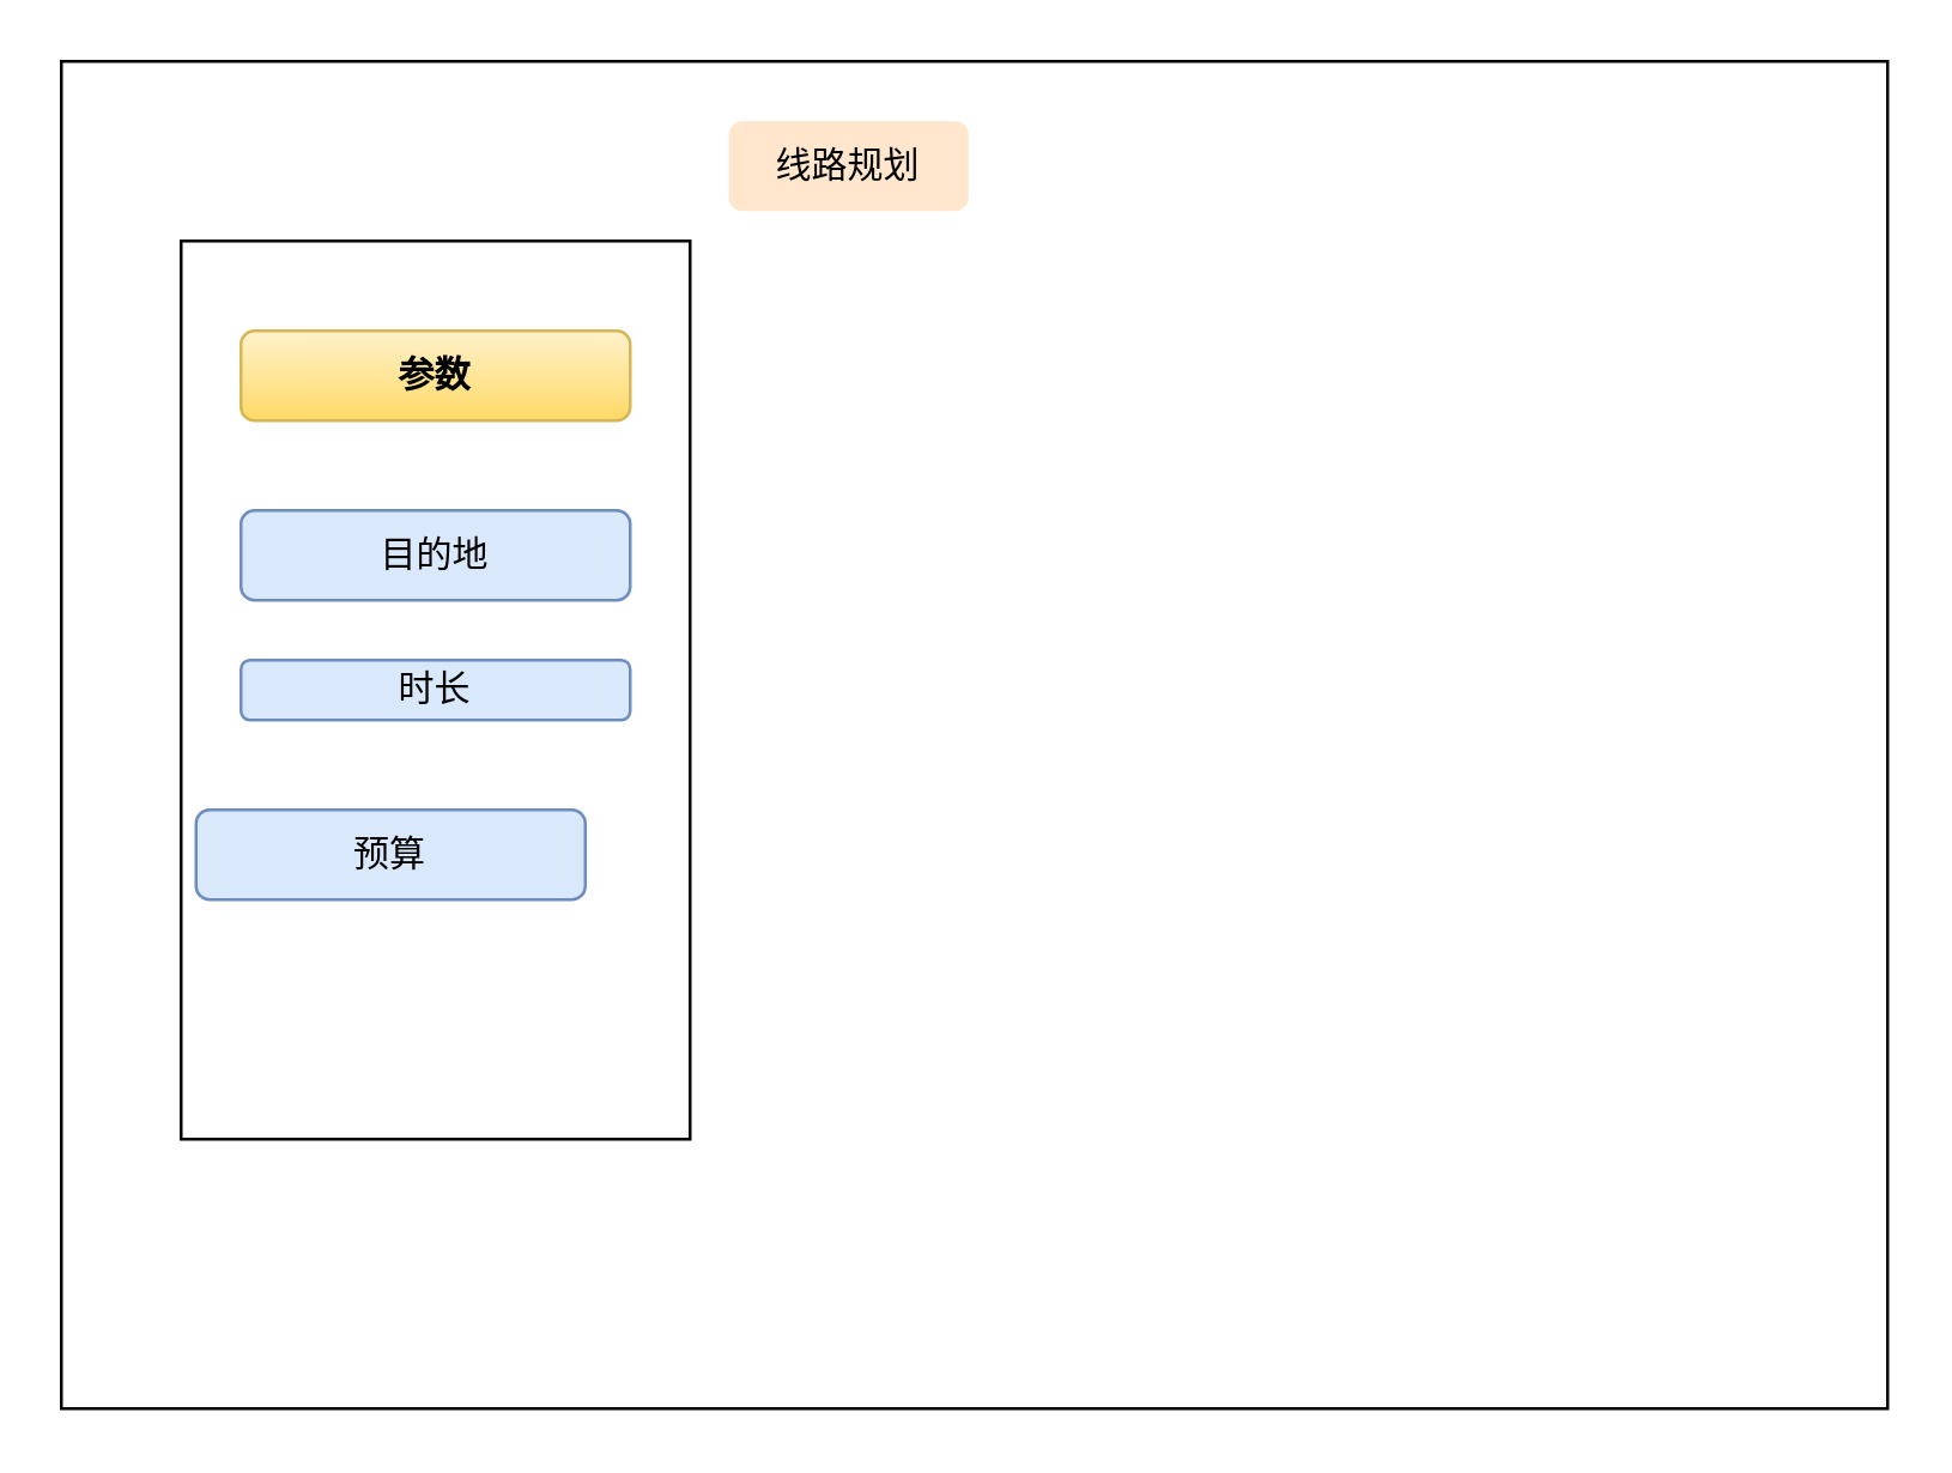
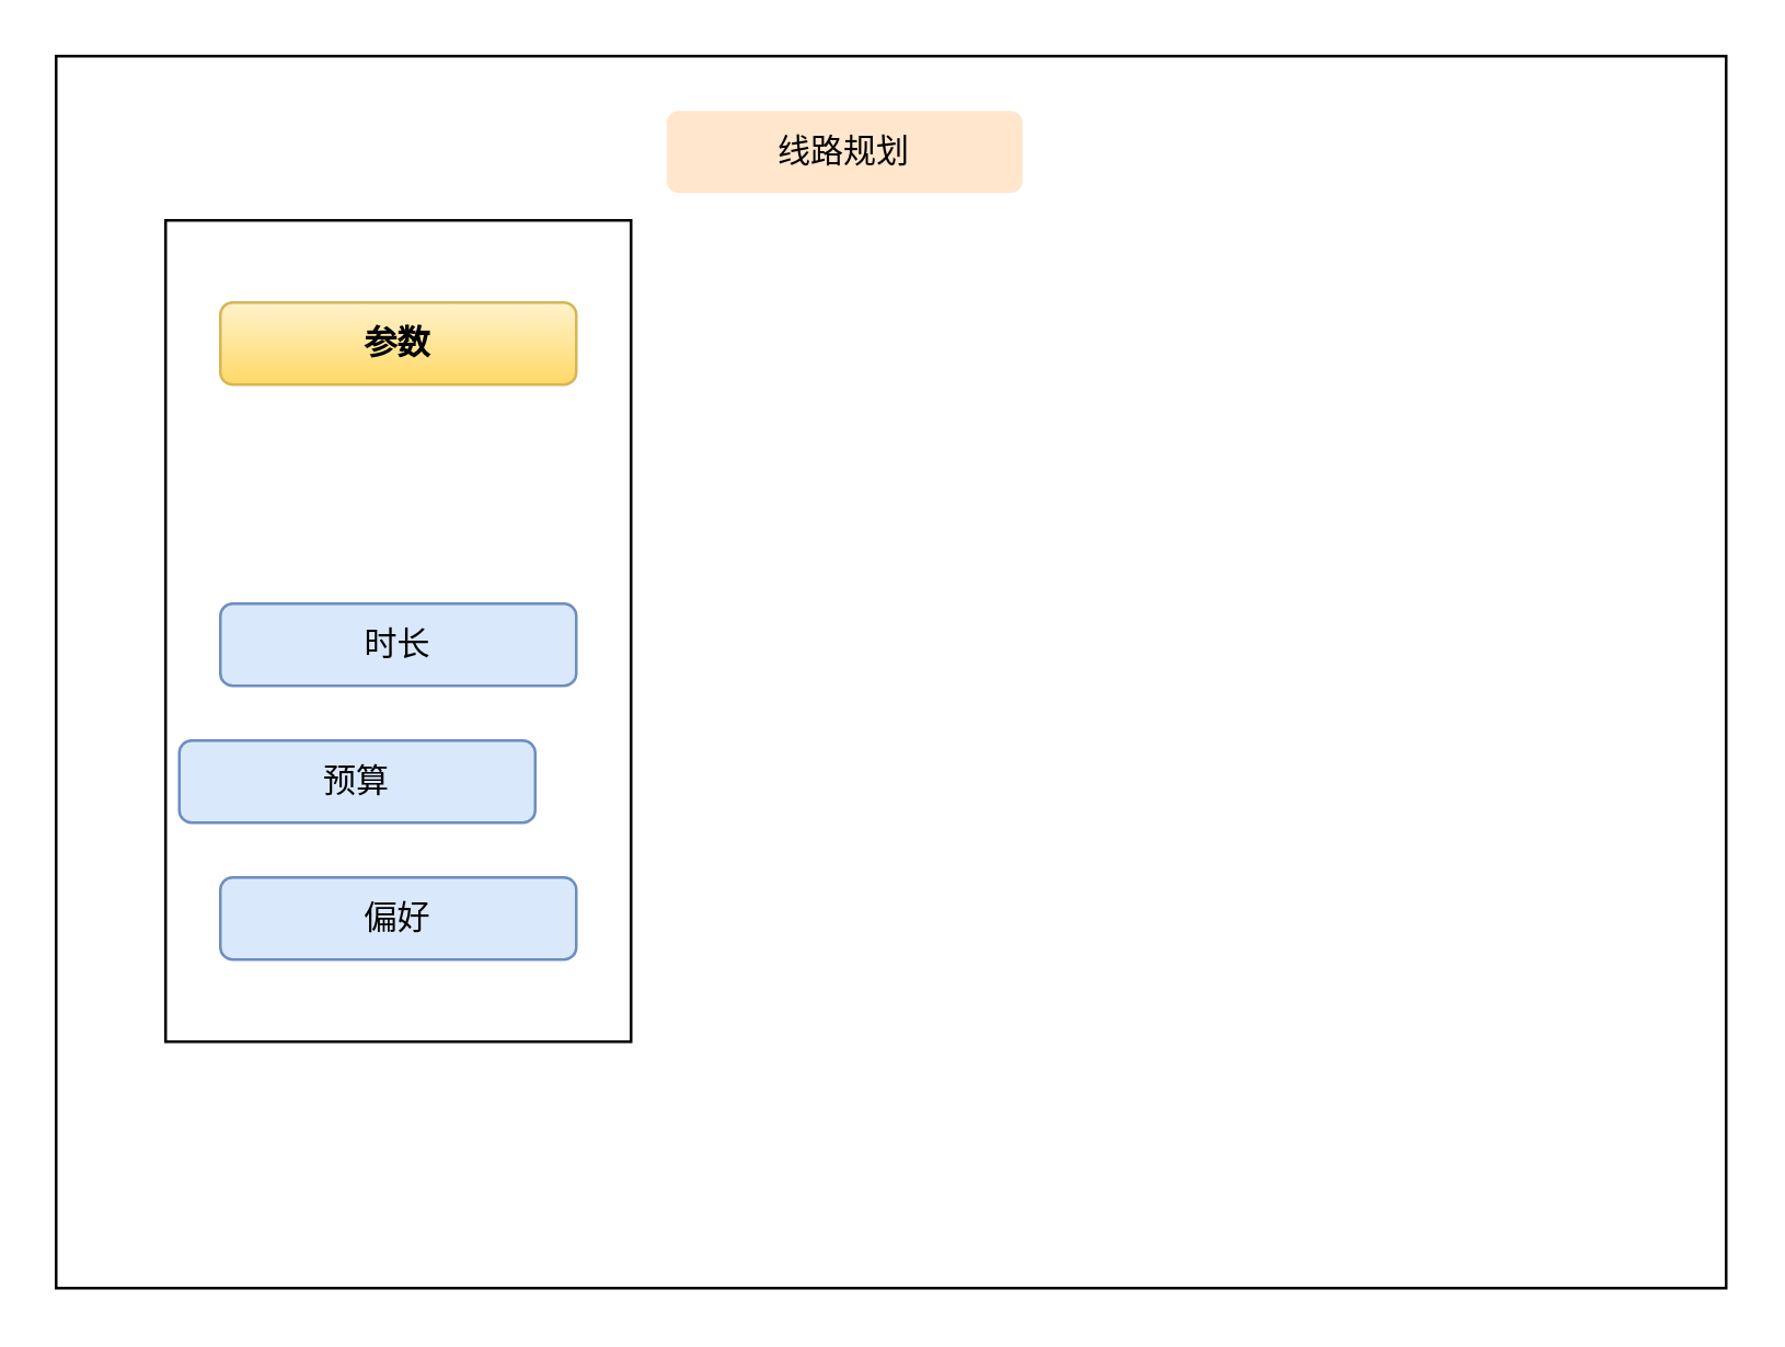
- <mxCell id="3" value="线路规划" style="text;html=1;align=center;verticalAlign=middle;whiteSpace=wrap;rounded=1;fillColor=#ffe6cc;strokeColor=none;" vertex="1" parent="1"><mxGeometry x="243" y="40" width="80" height="30" as="geometry" /></mxCell>
+ <mxCell id="3" value="线路规划" style="text;html=1;align=center;verticalAlign=middle;whiteSpace=wrap;rounded=1;fillColor=#ffe6cc;strokeColor=none;" vertex="1" parent="1"><mxGeometry x="243" y="40" width="130" height="30" as="geometry" /></mxCell>
- <mxCell id="5" value="目的地" style="text;html=1;align=center;verticalAlign=middle;whiteSpace=wrap;rounded=1;fillColor=#dae8fc;strokeColor=#6c8ebf;" vertex="1" parent="1"><mxGeometry x="80" y="170" width="130" height="30" as="geometry" /></mxCell>
- <mxCell id="6" value="时长" style="text;html=1;align=center;verticalAlign=middle;whiteSpace=wrap;rounded=1;fillColor=#dae8fc;strokeColor=#6c8ebf;" vertex="1" parent="1"><mxGeometry x="80" y="220" width="130" height="20" as="geometry" /></mxCell>
+ <mxCell id="6" value="时长" style="text;html=1;align=center;verticalAlign=middle;whiteSpace=wrap;rounded=1;fillColor=#dae8fc;strokeColor=#6c8ebf;" vertex="1" parent="1"><mxGeometry x="80" y="220" width="130" height="30" as="geometry" /></mxCell>
+ <mxCell id="8" value="偏好" style="text;html=1;align=center;verticalAlign=middle;whiteSpace=wrap;rounded=1;fillColor=#dae8fc;strokeColor=#6c8ebf;" vertex="1" parent="1"><mxGeometry x="80" y="320" width="130" height="30" as="geometry" /></mxCell>
